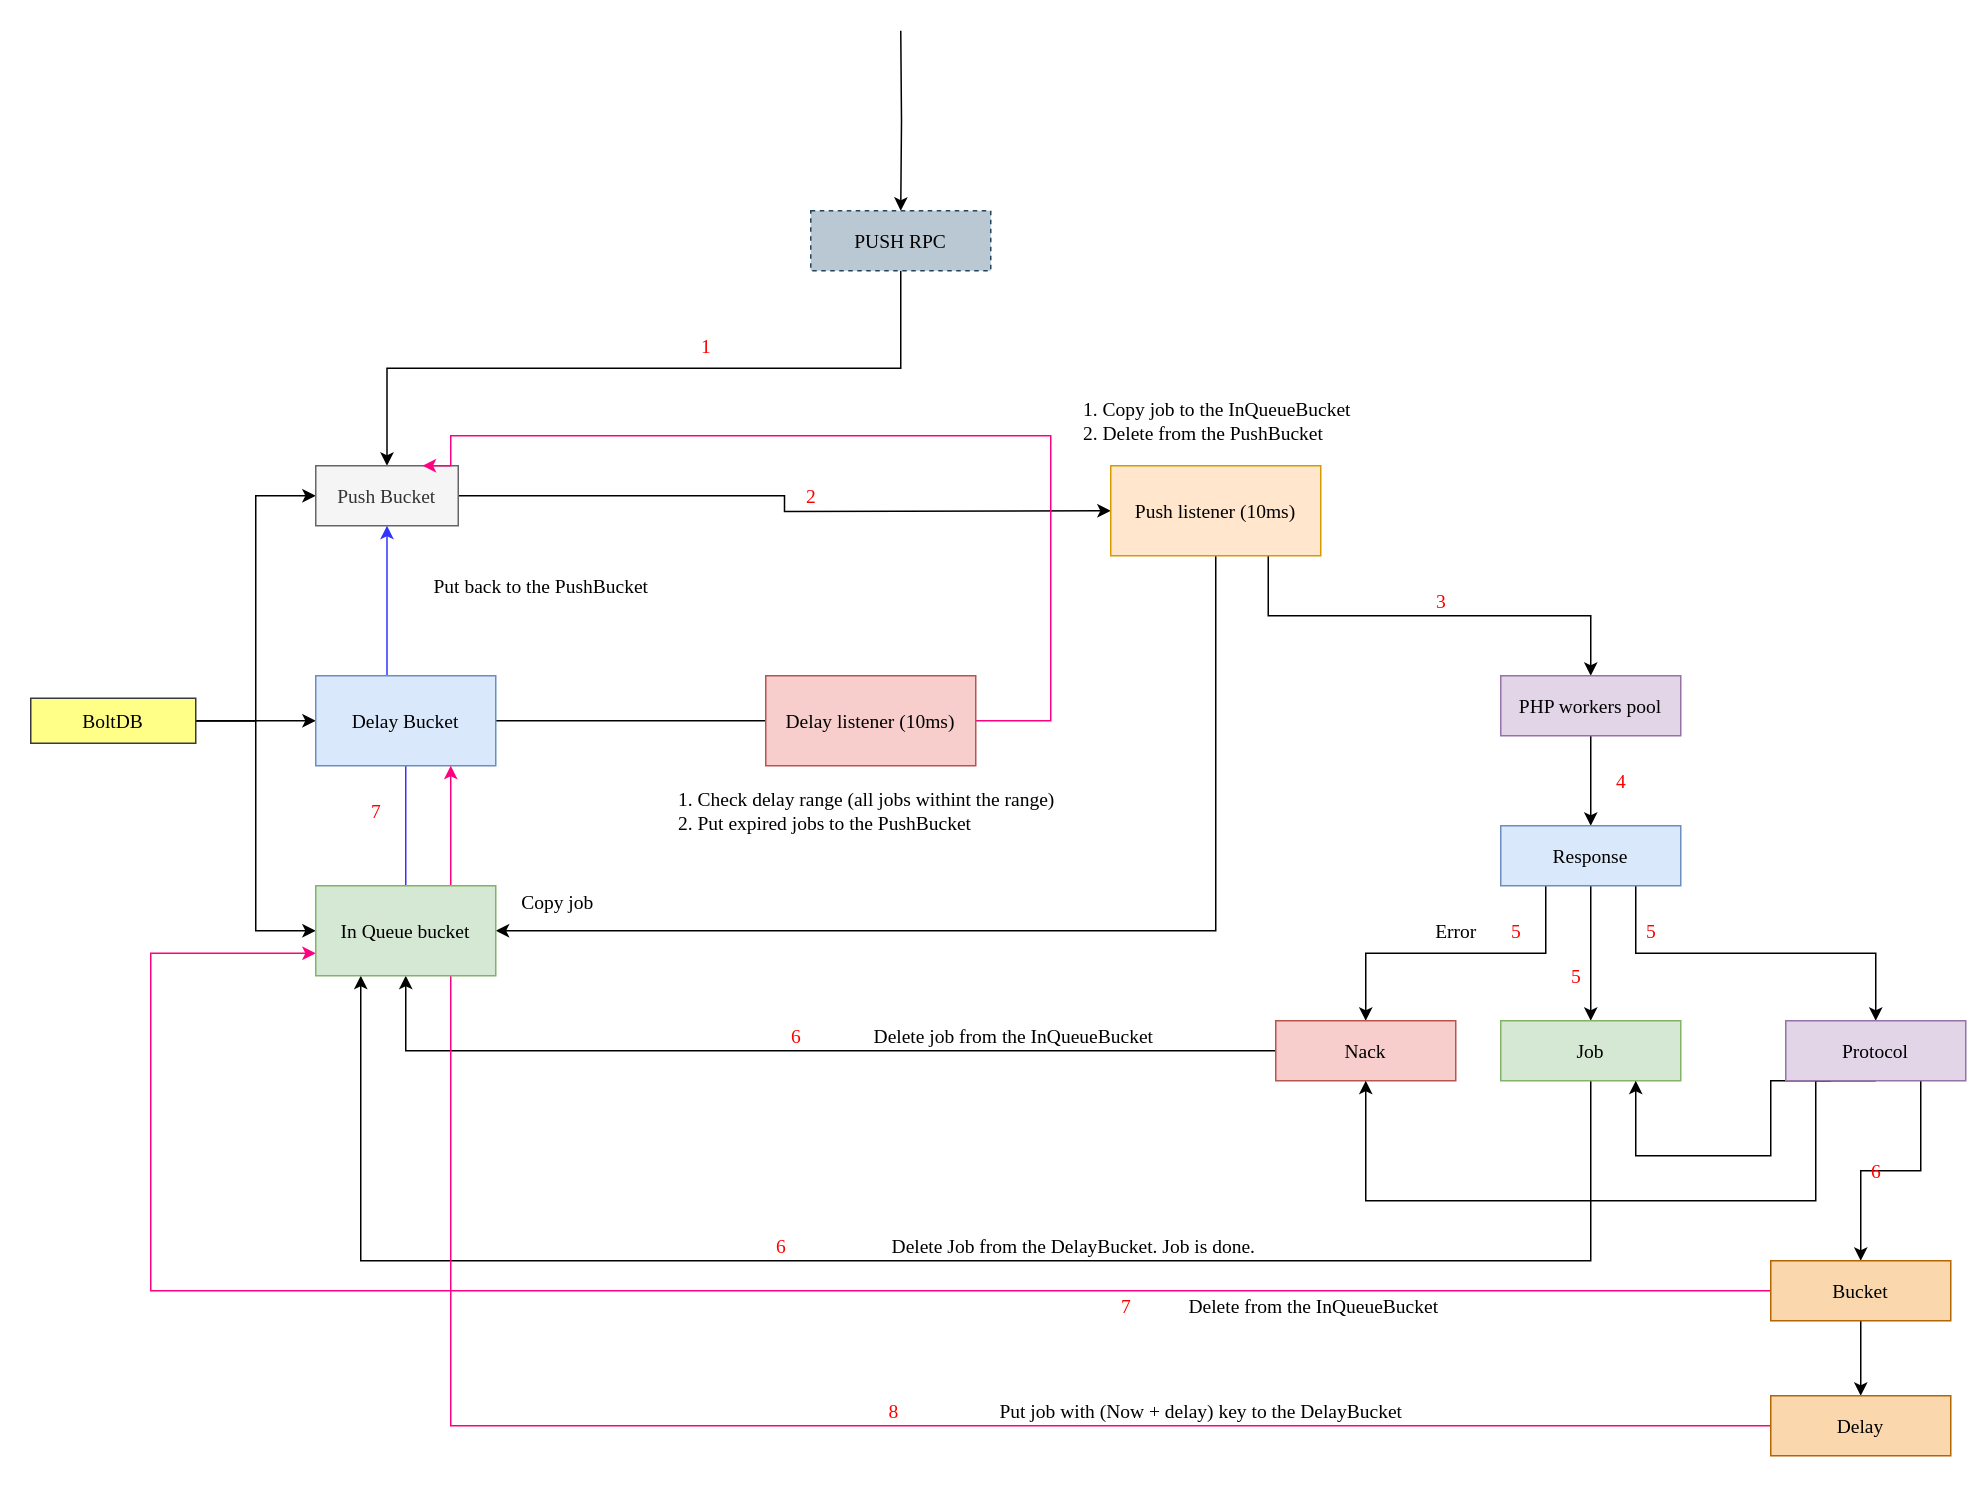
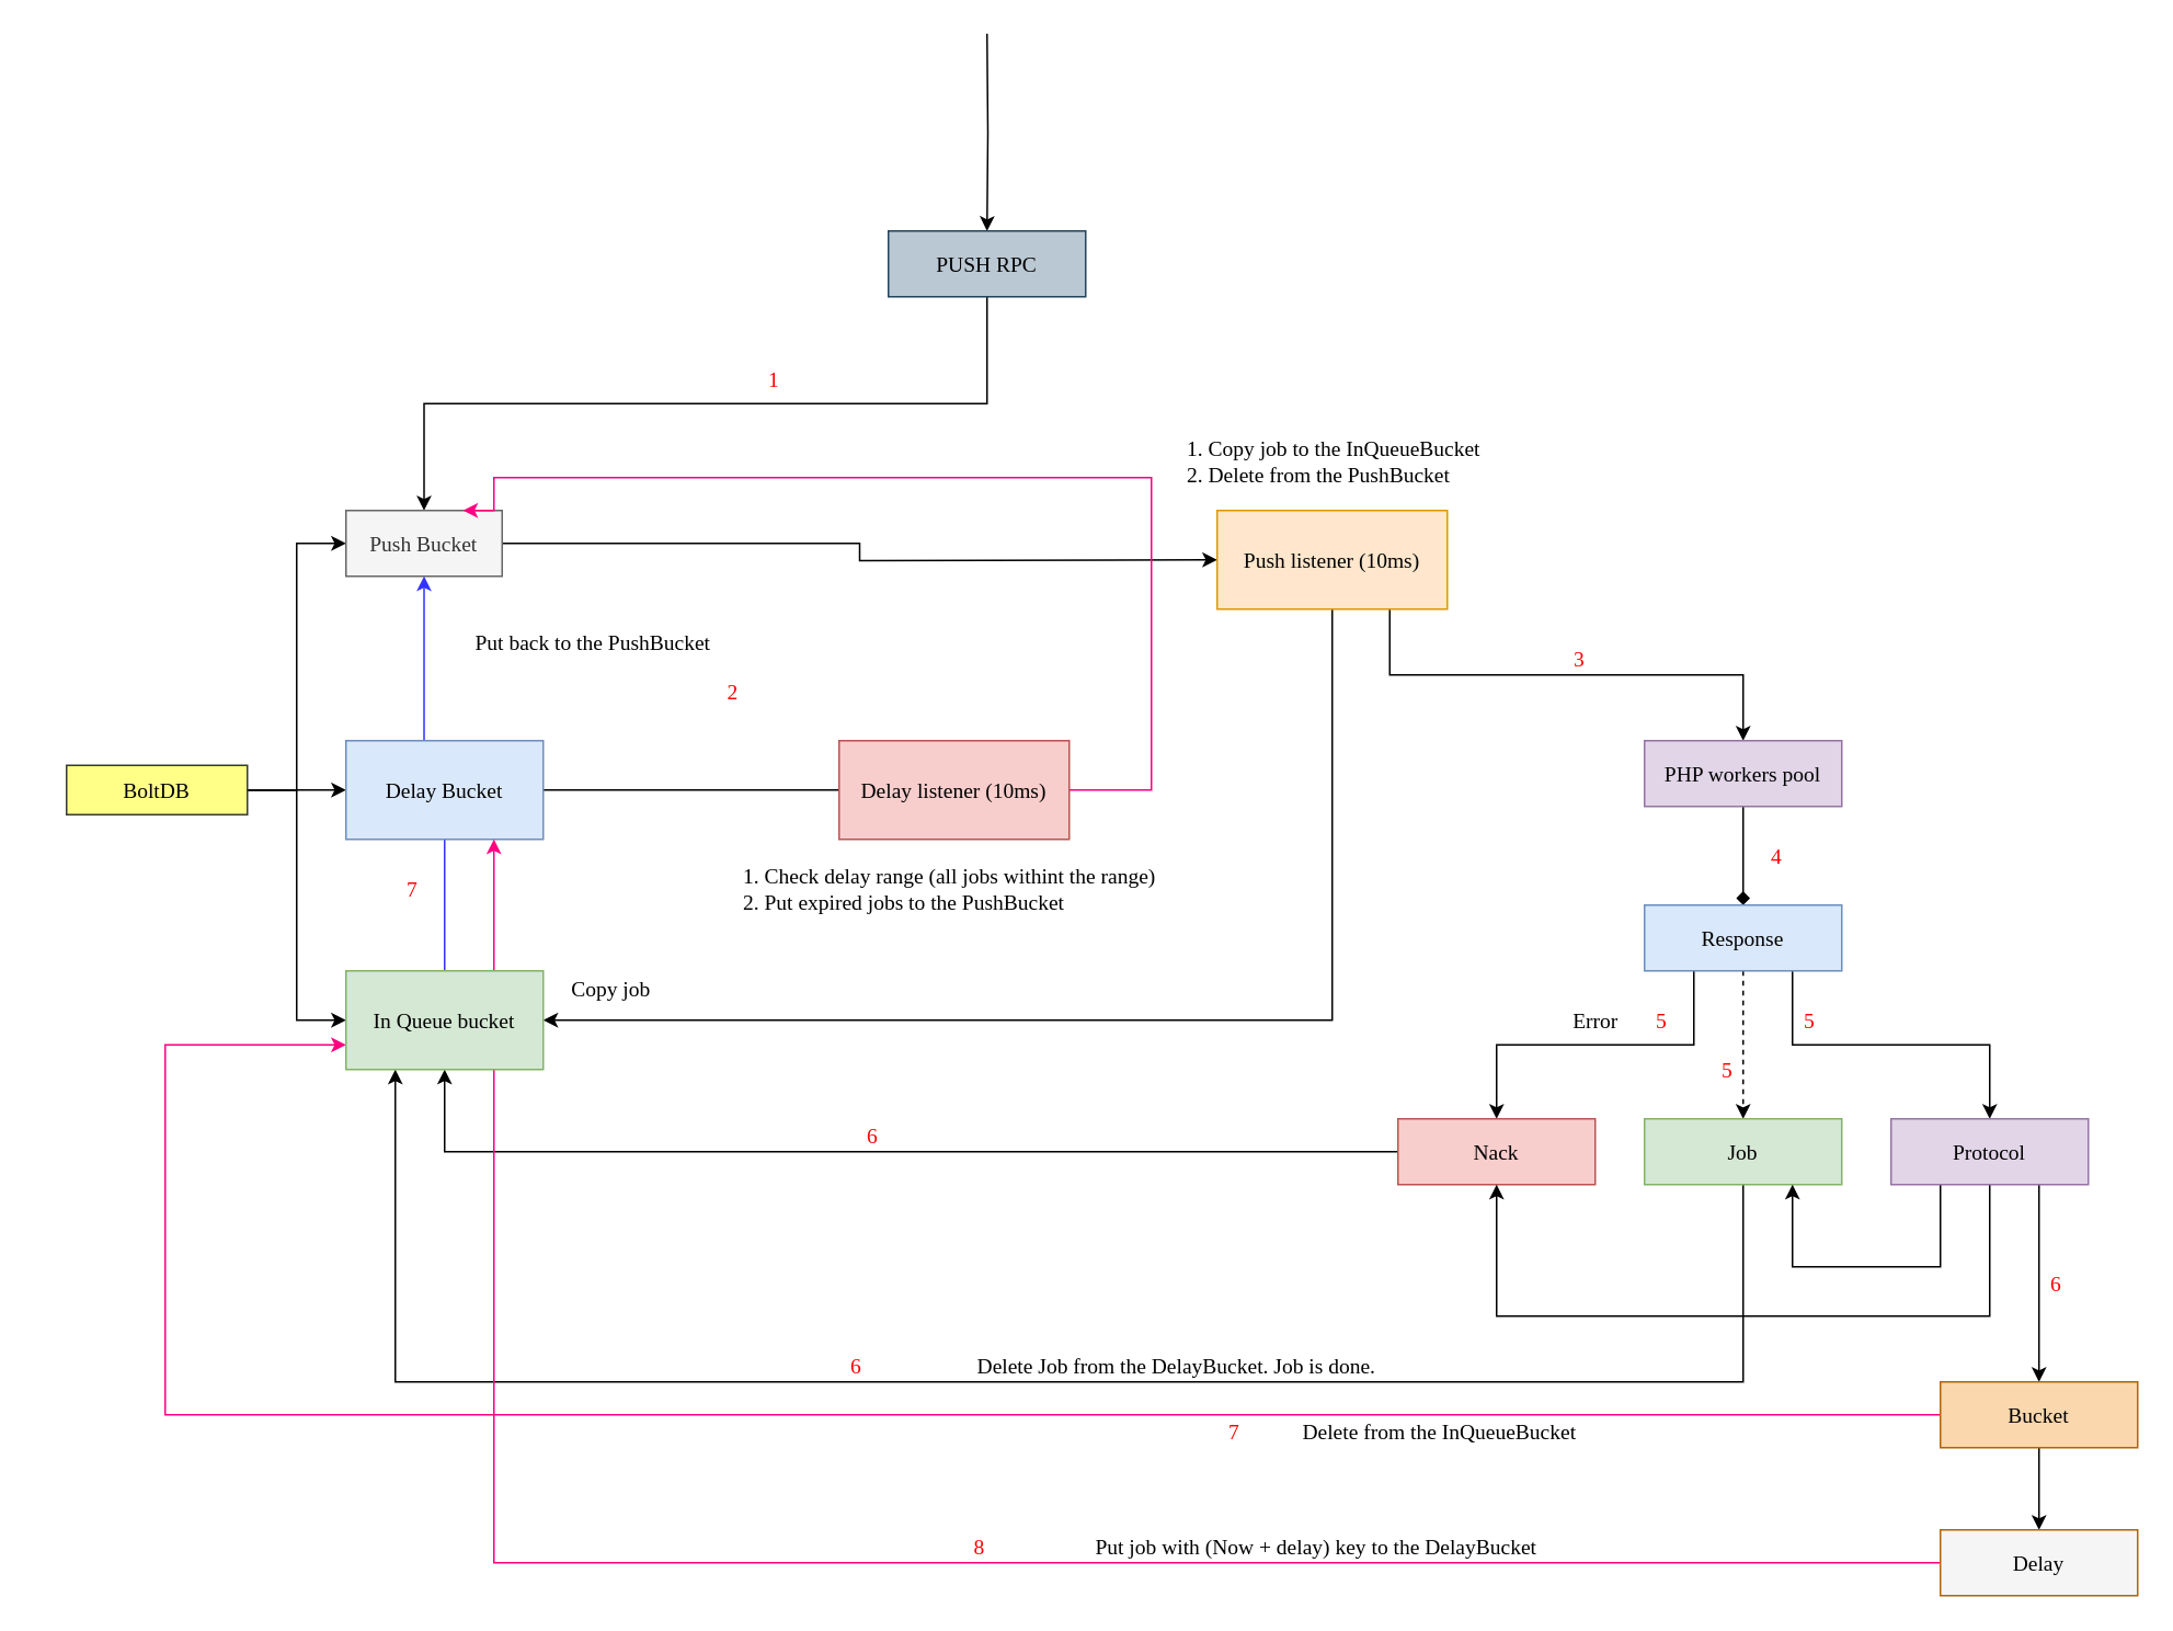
- <mxCell id="4" value="PUSH RPC" style="rounded=0;whiteSpace=wrap;html=1;fontFamily=Cascadia Code;fontSize=13;fillColor=#bac8d3;strokeColor=#23445d;dashed=1;" vertex="1" parent="1"><mxGeometry x="540" y="140" width="120" height="40" as="geometry" /></mxCell>
+ <mxCell id="4" value="PUSH RPC" style="rounded=0;whiteSpace=wrap;html=1;fontFamily=Cascadia Code;fontSize=13;fillColor=#bac8d3;strokeColor=#23445d;" vertex="1" parent="1"><mxGeometry x="540" y="140" width="120" height="40" as="geometry" /></mxCell>
- <mxCell id="49" value="2" style="text;html=1;align=center;verticalAlign=middle;resizable=0;points=[];autosize=1;strokeColor=none;fontSize=13;fontFamily=Cascadia Code;fontColor=#FF0000;" vertex="1" parent="1"><mxGeometry x="530" y="320" width="20" height="20" as="geometry" /></mxCell>
+ <mxCell id="49" value="2" style="text;html=1;align=center;verticalAlign=middle;resizable=0;points=[];autosize=1;strokeColor=none;fontSize=13;fontFamily=Cascadia Code;fontColor=#FF0000;" vertex="1" parent="1"><mxGeometry x="435" y="410" width="20" height="20" as="geometry" /></mxCell>
- <mxCell id="8" value="BoltDB" style="rounded=0;whiteSpace=wrap;html=1;fillColor=#ffff88;strokeColor=#36393d;fontFamily=Cascadia Code;fontSize=13;" vertex="1" parent="1"><mxGeometry x="20" y="465" width="110" height="30" as="geometry" /></mxCell>
+ <mxCell id="8" value="BoltDB" style="rounded=0;whiteSpace=wrap;html=1;fillColor=#ffff88;strokeColor=#36393d;fontFamily=Cascadia Code;fontSize=13;" vertex="1" parent="1"><mxGeometry x="40" y="465" width="110" height="30" as="geometry" /></mxCell>
- <mxCell id="17" style="edgeStyle=orthogonalEdgeStyle;rounded=0;orthogonalLoop=1;jettySize=auto;html=1;exitX=0.5;exitY=1;exitDx=0;exitDy=0;fontSize=13;entryX=0.5;entryY=0;entryDx=0;entryDy=0;fontFamily=Cascadia Code;" edge="1" parent="1" source="18" target="22"><mxGeometry relative="1" as="geometry"><mxPoint x="1060" y="540" as="targetPoint" /></mxGeometry></mxCell>
+ <mxCell id="17" style="edgeStyle=orthogonalEdgeStyle;rounded=0;orthogonalLoop=1;jettySize=auto;html=1;exitX=0.5;exitY=1;exitDx=0;exitDy=0;fontSize=13;entryX=0.5;entryY=0;entryDx=0;entryDy=0;fontFamily=Cascadia Code;endArrow=diamond;" edge="1" parent="1" source="18" target="22"><mxGeometry relative="1" as="geometry"><mxPoint x="1060" y="540" as="targetPoint" /></mxGeometry></mxCell>
- <mxCell id="20" style="edgeStyle=orthogonalEdgeStyle;rounded=0;orthogonalLoop=1;jettySize=auto;html=1;exitX=0.5;exitY=1;exitDx=0;exitDy=0;entryX=0.5;entryY=0;entryDx=0;entryDy=0;fontSize=13;fontFamily=Cascadia Code;" edge="1" parent="1" source="22" target="27"><mxGeometry relative="1" as="geometry" /></mxCell>
+ <mxCell id="20" style="edgeStyle=orthogonalEdgeStyle;rounded=0;orthogonalLoop=1;jettySize=auto;html=1;exitX=0.5;exitY=1;exitDx=0;exitDy=0;entryX=0.5;entryY=0;entryDx=0;entryDy=0;fontSize=13;fontFamily=Cascadia Code;dashed=1;" edge="1" parent="1" source="22" target="27"><mxGeometry relative="1" as="geometry" /></mxCell>
- <mxCell id="44" value="Delete job from the InQueueBucket" style="text;html=1;align=center;verticalAlign=middle;resizable=0;points=[];autosize=1;strokeColor=none;fontSize=13;fontFamily=Cascadia Code;" vertex="1" parent="1"><mxGeometry x="540" y="680" width="270" height="20" as="geometry" /></mxCell>
- <mxCell id="31" value="Protocol" style="rounded=0;whiteSpace=wrap;html=1;fontSize=13;align=center;fillColor=#e1d5e7;strokeColor=#9673a6;fontFamily=Cascadia Code;" vertex="1" parent="1"><mxGeometry x="1190" y="680" width="120" height="40" as="geometry" /></mxCell>
+ <mxCell id="31" value="Protocol" style="rounded=0;whiteSpace=wrap;html=1;fontSize=13;align=center;fillColor=#e1d5e7;strokeColor=#9673a6;fontFamily=Cascadia Code;" vertex="1" parent="1"><mxGeometry x="1150" y="680" width="120" height="40" as="geometry" /></mxCell>
- <mxCell id="40" value="Delay" style="rounded=0;whiteSpace=wrap;html=1;fontSize=13;align=center;fillColor=#fad7ac;strokeColor=#b46504;fontFamily=Cascadia Code;" vertex="1" parent="1"><mxGeometry x="1180" y="930" width="120" height="40" as="geometry" /></mxCell>
+ <mxCell id="40" value="Delay" style="rounded=0;whiteSpace=wrap;html=1;fontSize=13;align=center;fillColor=#f5f5f5;strokeColor=#b46504;fontFamily=Cascadia Code;" vertex="1" parent="1"><mxGeometry x="1180" y="930" width="120" height="40" as="geometry" /></mxCell>
